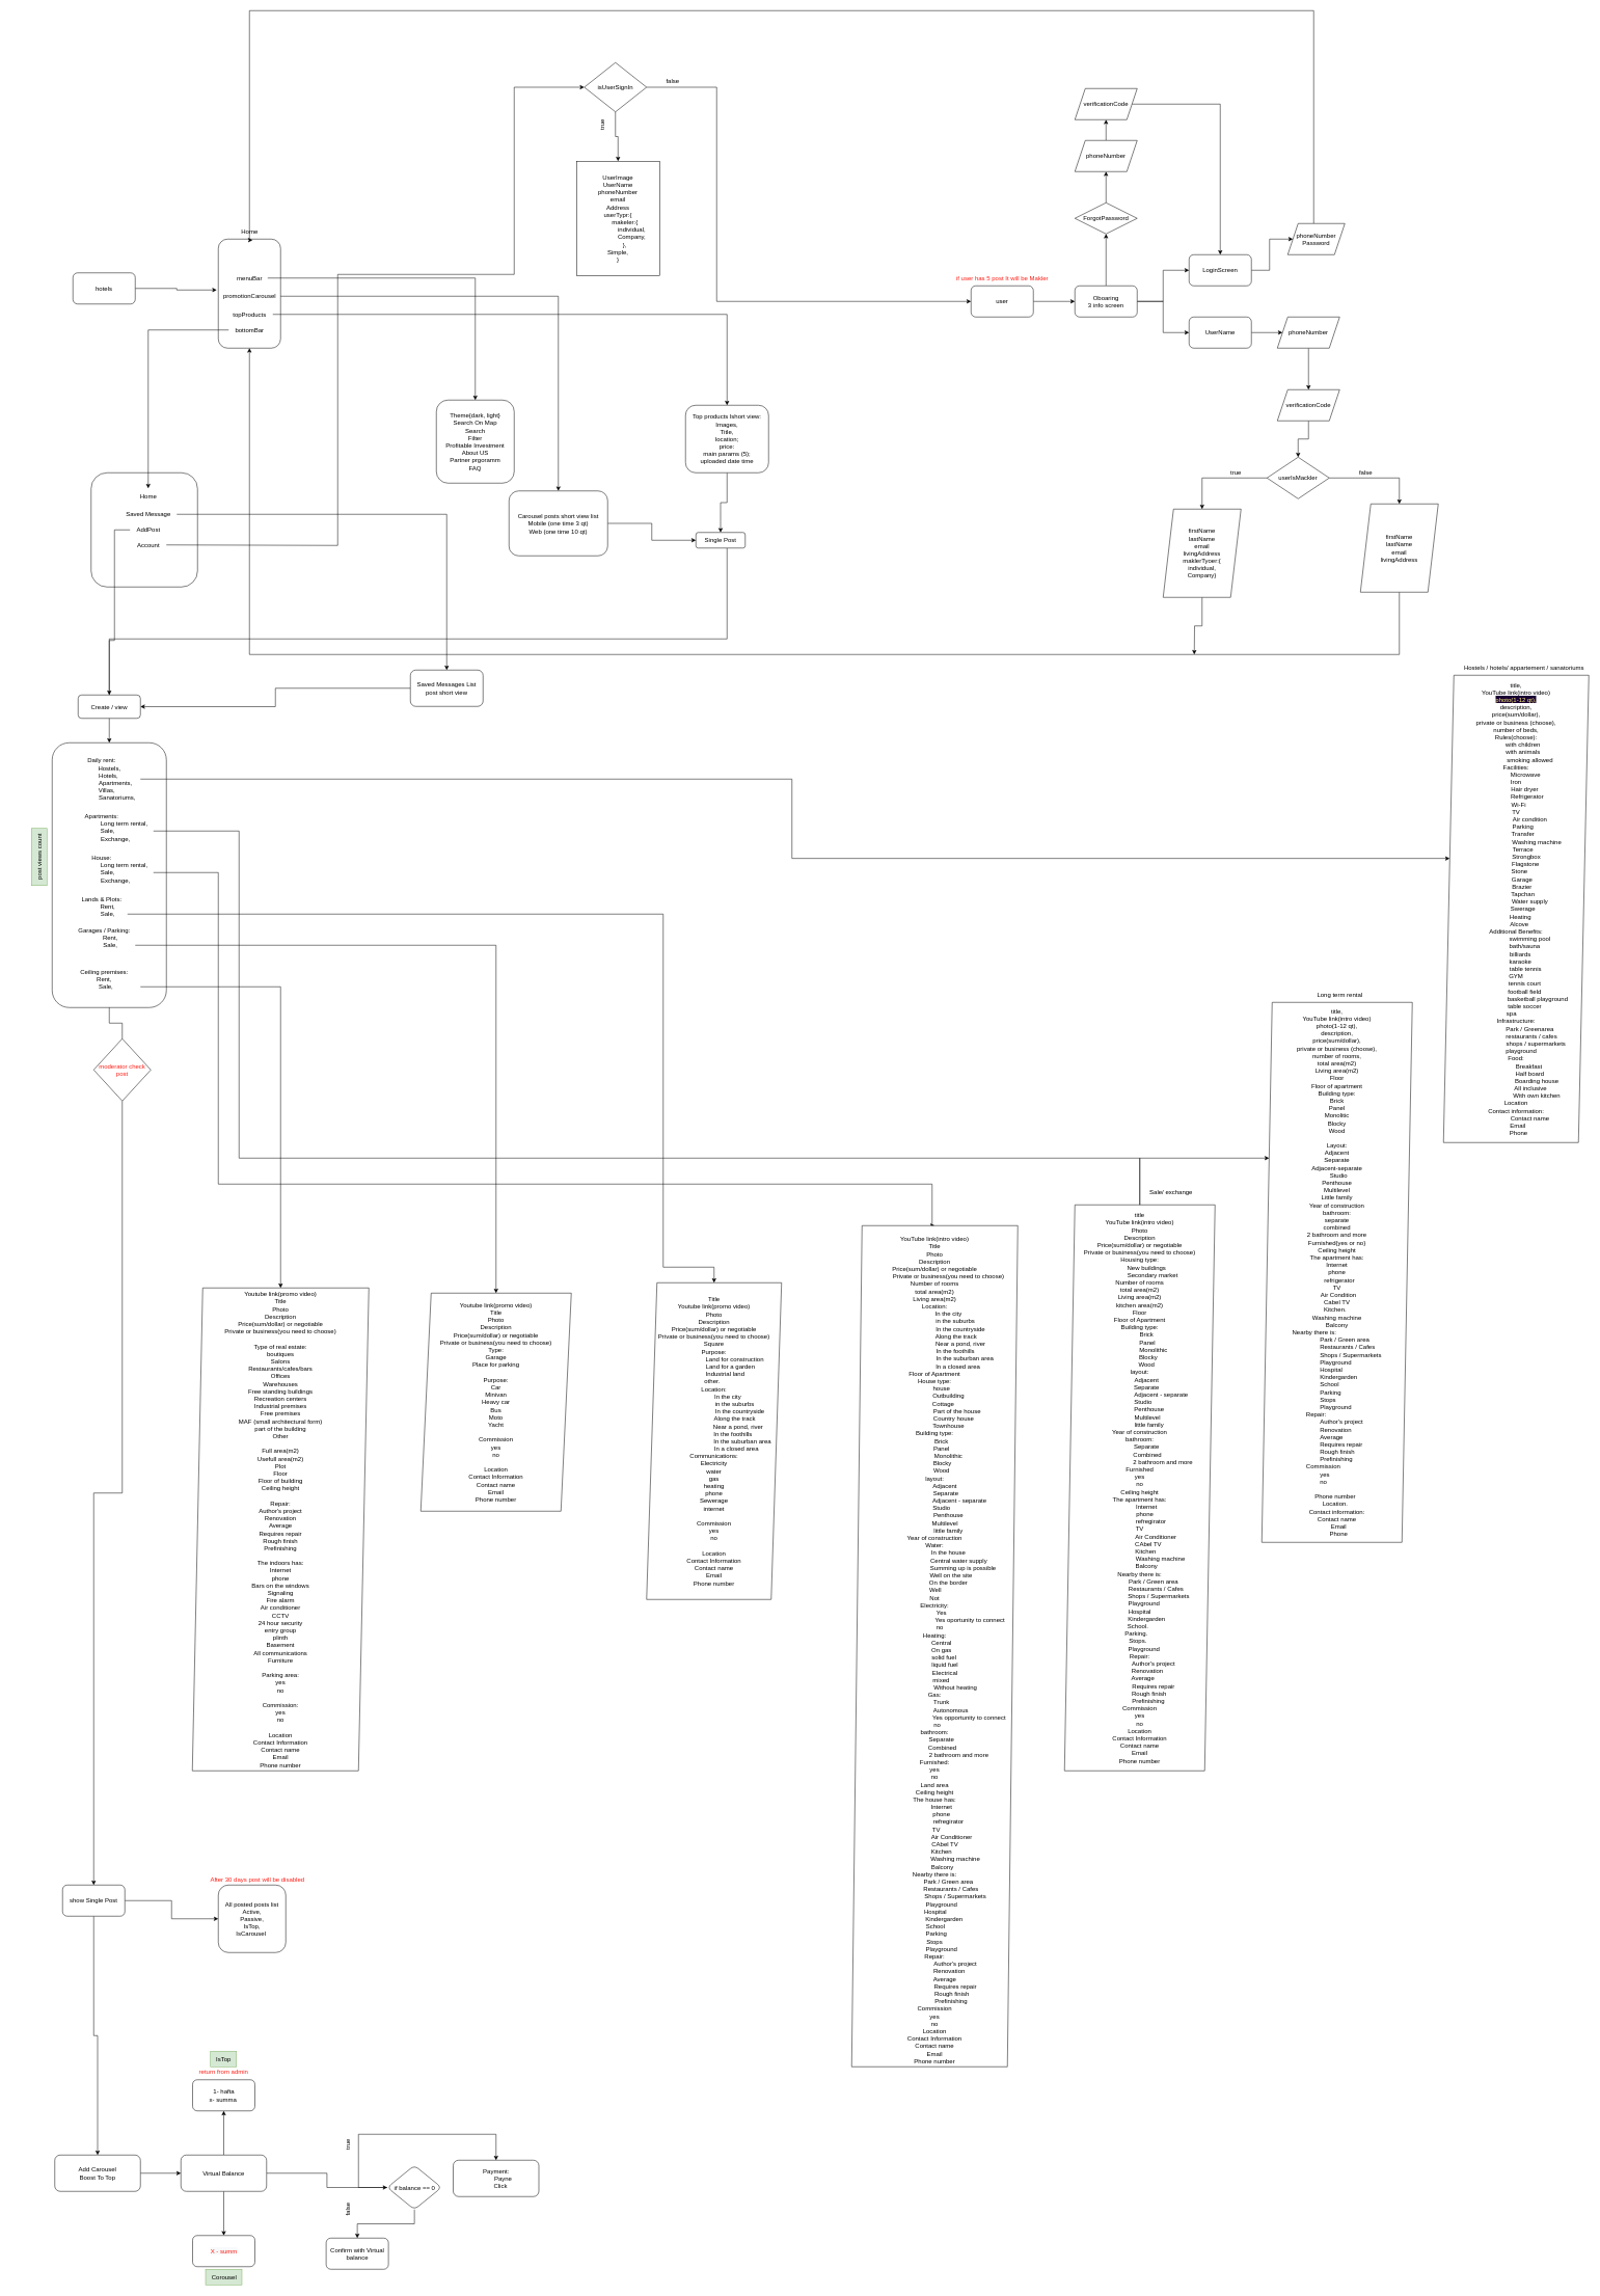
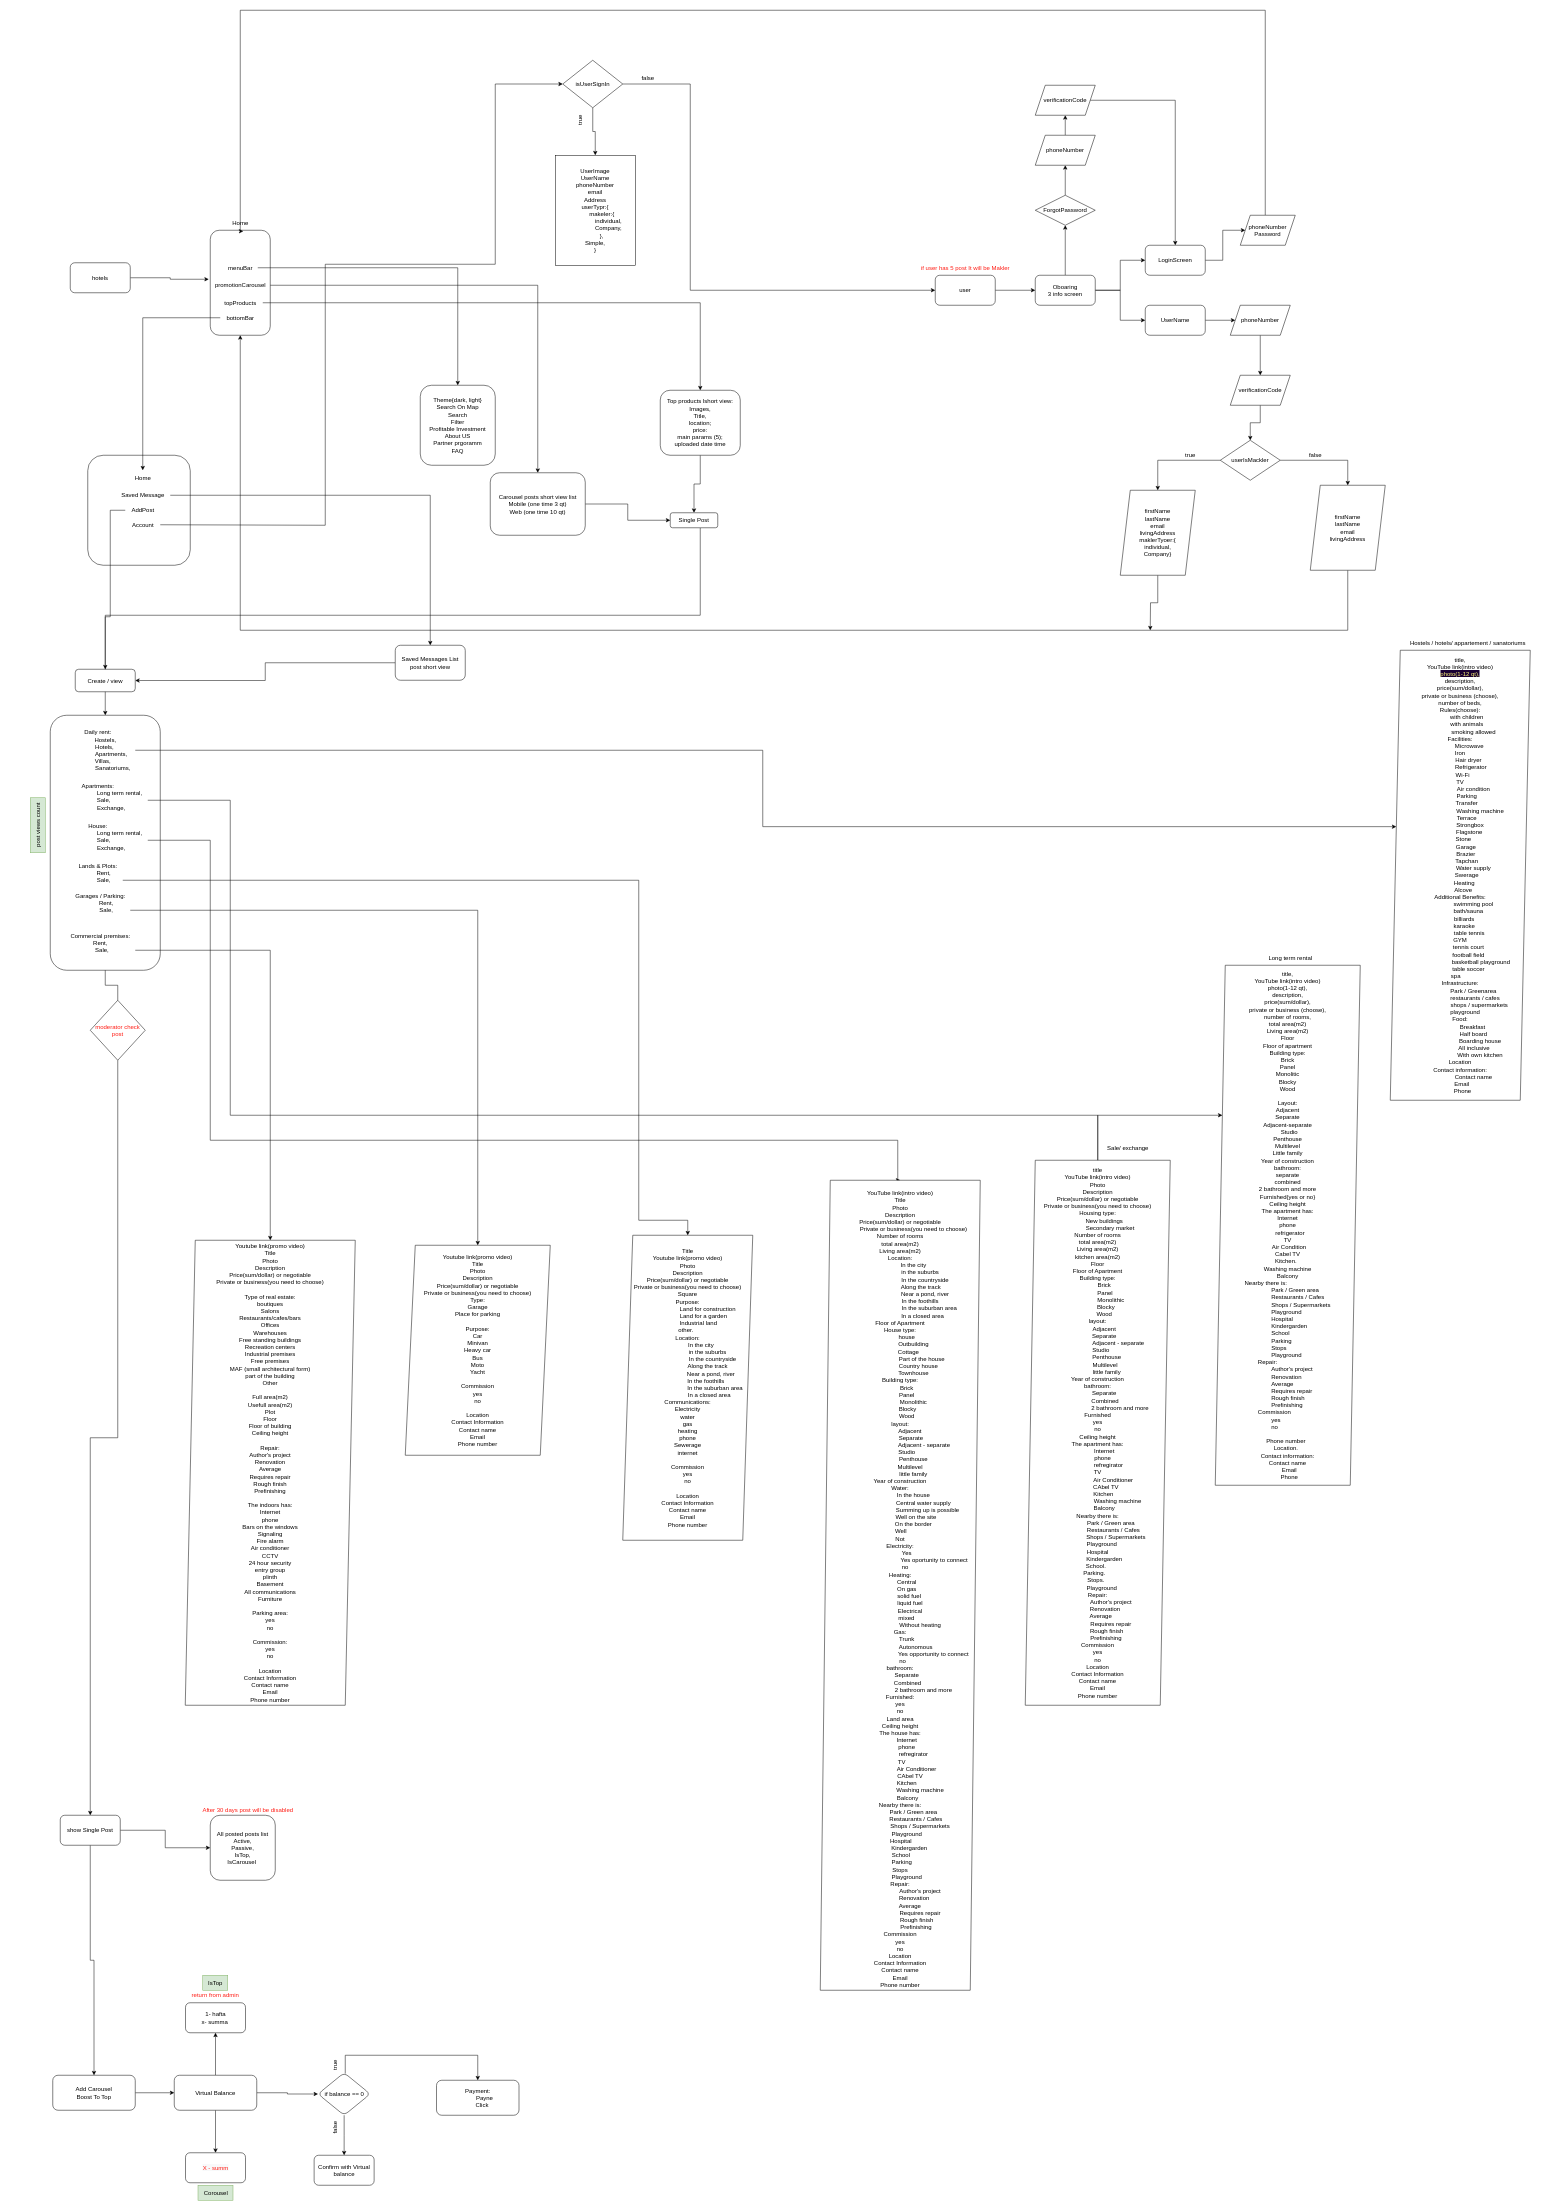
- <mxCell id="77" value="Ceiling premises:&lt;br&gt;&lt;span style=&quot;&quot;&gt;&lt;span style=&quot;&quot;&gt;&lt;span style=&quot;&quot;&gt;       Rent&lt;/span&gt;&lt;/span&gt;&lt;/span&gt;,&lt;br&gt;&lt;span style=&quot;&quot;&gt;&amp;nbsp;      &lt;/span&gt;Sale,&lt;br&gt;&lt;span style=&quot;&quot;&gt;&#09;&lt;/span&gt;&lt;br&gt;&lt;span style=&quot;&quot;&gt;&amp;nbsp;&lt;/span&gt;" style="text;html=1;align=center;verticalAlign=middle;resizable=0;points=[];autosize=1;strokeColor=none;fillColor=none;" parent="1" vertex="1"><mxGeometry x="130" y="1860" width="140" height="80" as="geometry" /></mxCell>
+ <mxCell id="77" value="Commercial premises:&lt;br&gt;&lt;span style=&quot;&quot;&gt;&lt;span style=&quot;&quot;&gt;&lt;span style=&quot;&quot;&gt;       Rent&lt;/span&gt;&lt;/span&gt;&lt;/span&gt;,&lt;br&gt;&lt;span style=&quot;&quot;&gt;&amp;nbsp;      &lt;/span&gt;Sale,&lt;br&gt;&lt;span style=&quot;&quot;&gt;&#09;&lt;/span&gt;&lt;br&gt;&lt;span style=&quot;&quot;&gt;&amp;nbsp;&lt;/span&gt;" style="text;html=1;align=center;verticalAlign=middle;resizable=0;points=[];autosize=1;strokeColor=none;fillColor=none;" parent="1" vertex="1"><mxGeometry x="130" y="1860" width="140" height="80" as="geometry" /></mxCell>
- <mxCell id="103" value="if balance == 0" style="rhombus;whiteSpace=wrap;html=1;rounded=1;" parent="1" vertex="1"><mxGeometry x="745.5" y="4170" width="104.5" height="85" as="geometry" /></mxCell>
+ <mxCell id="103" value="if balance == 0" style="rhombus;whiteSpace=wrap;html=1;rounded=1;" parent="1" vertex="1"><mxGeometry x="635.5" y="4145" width="104.5" height="85" as="geometry" /></mxCell>
